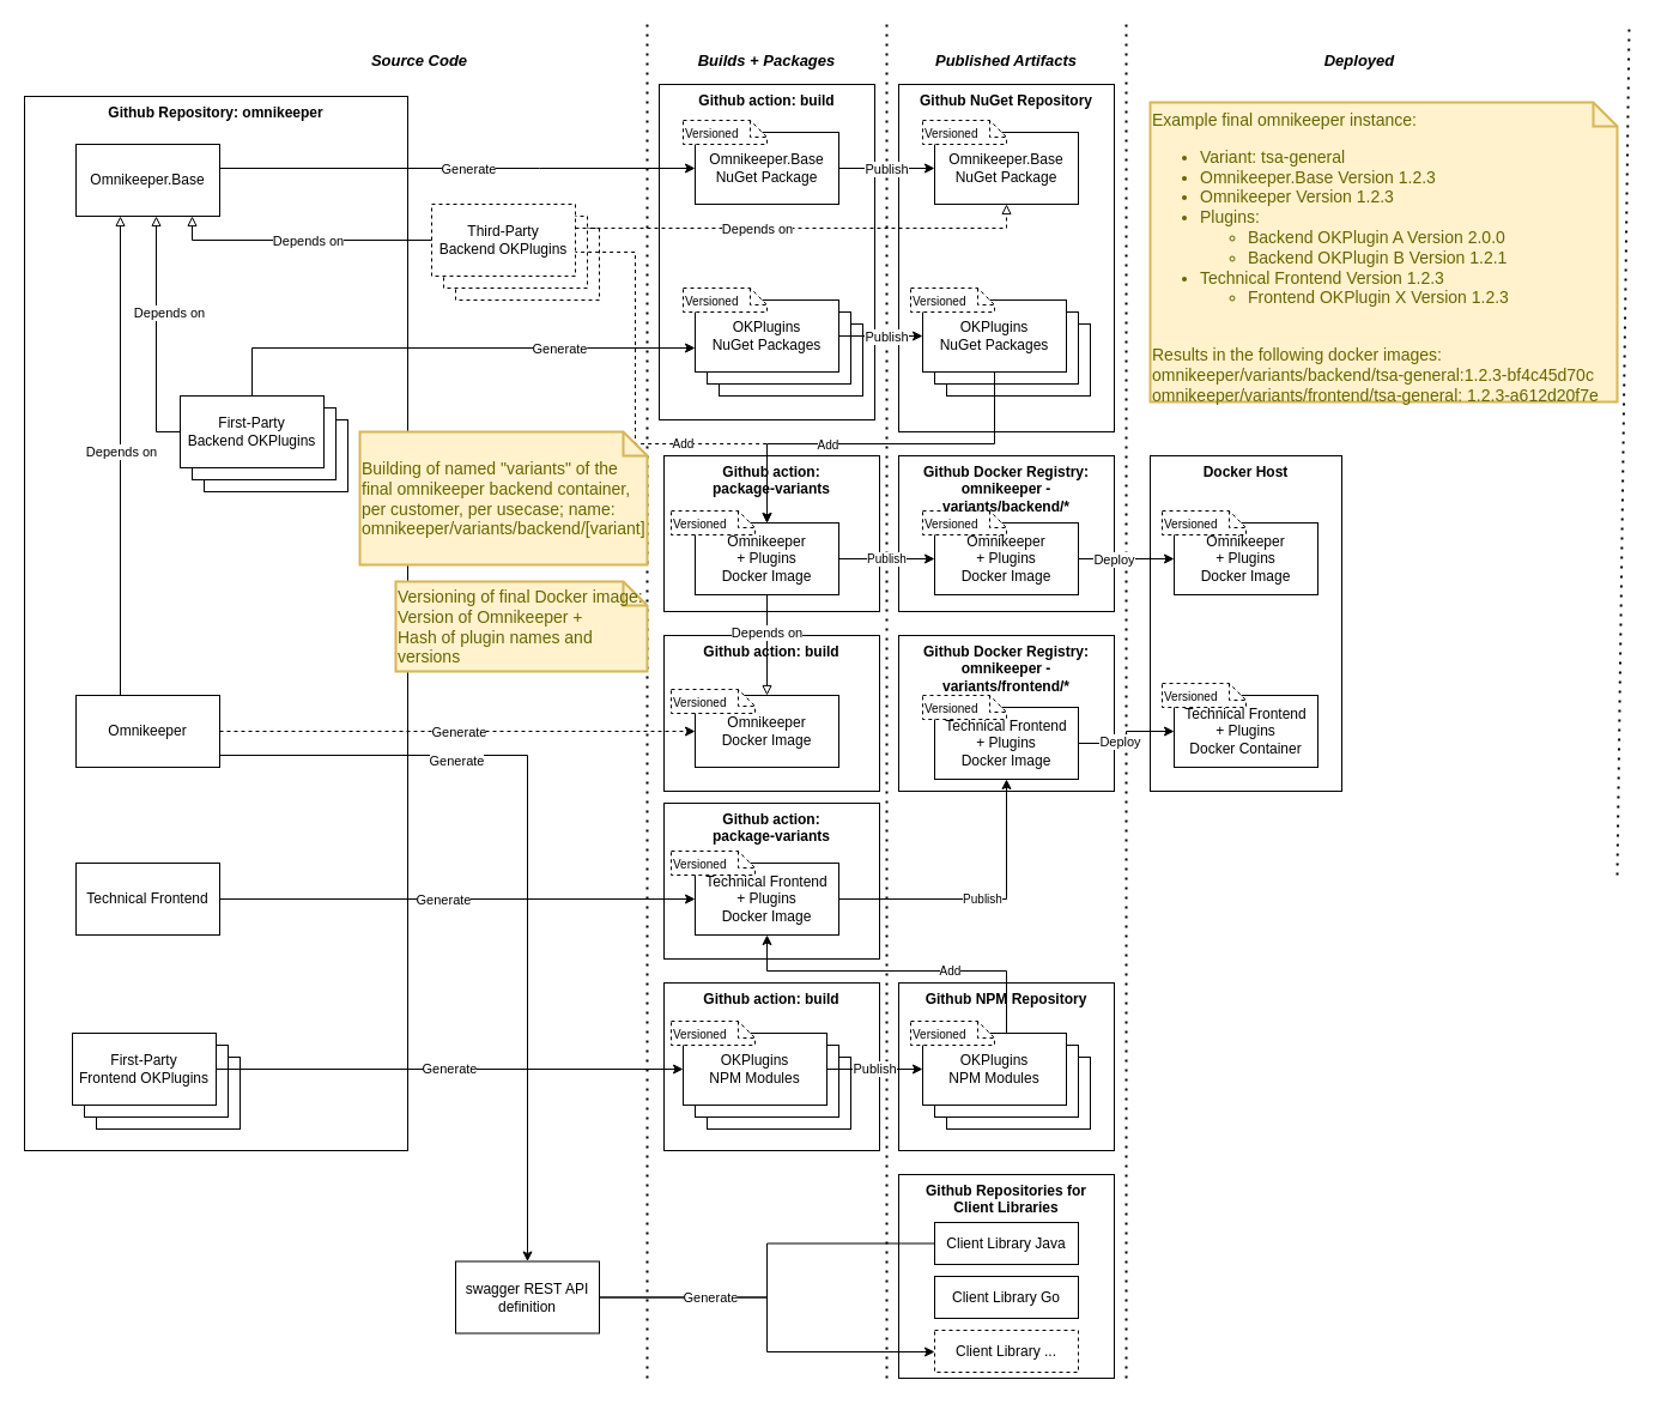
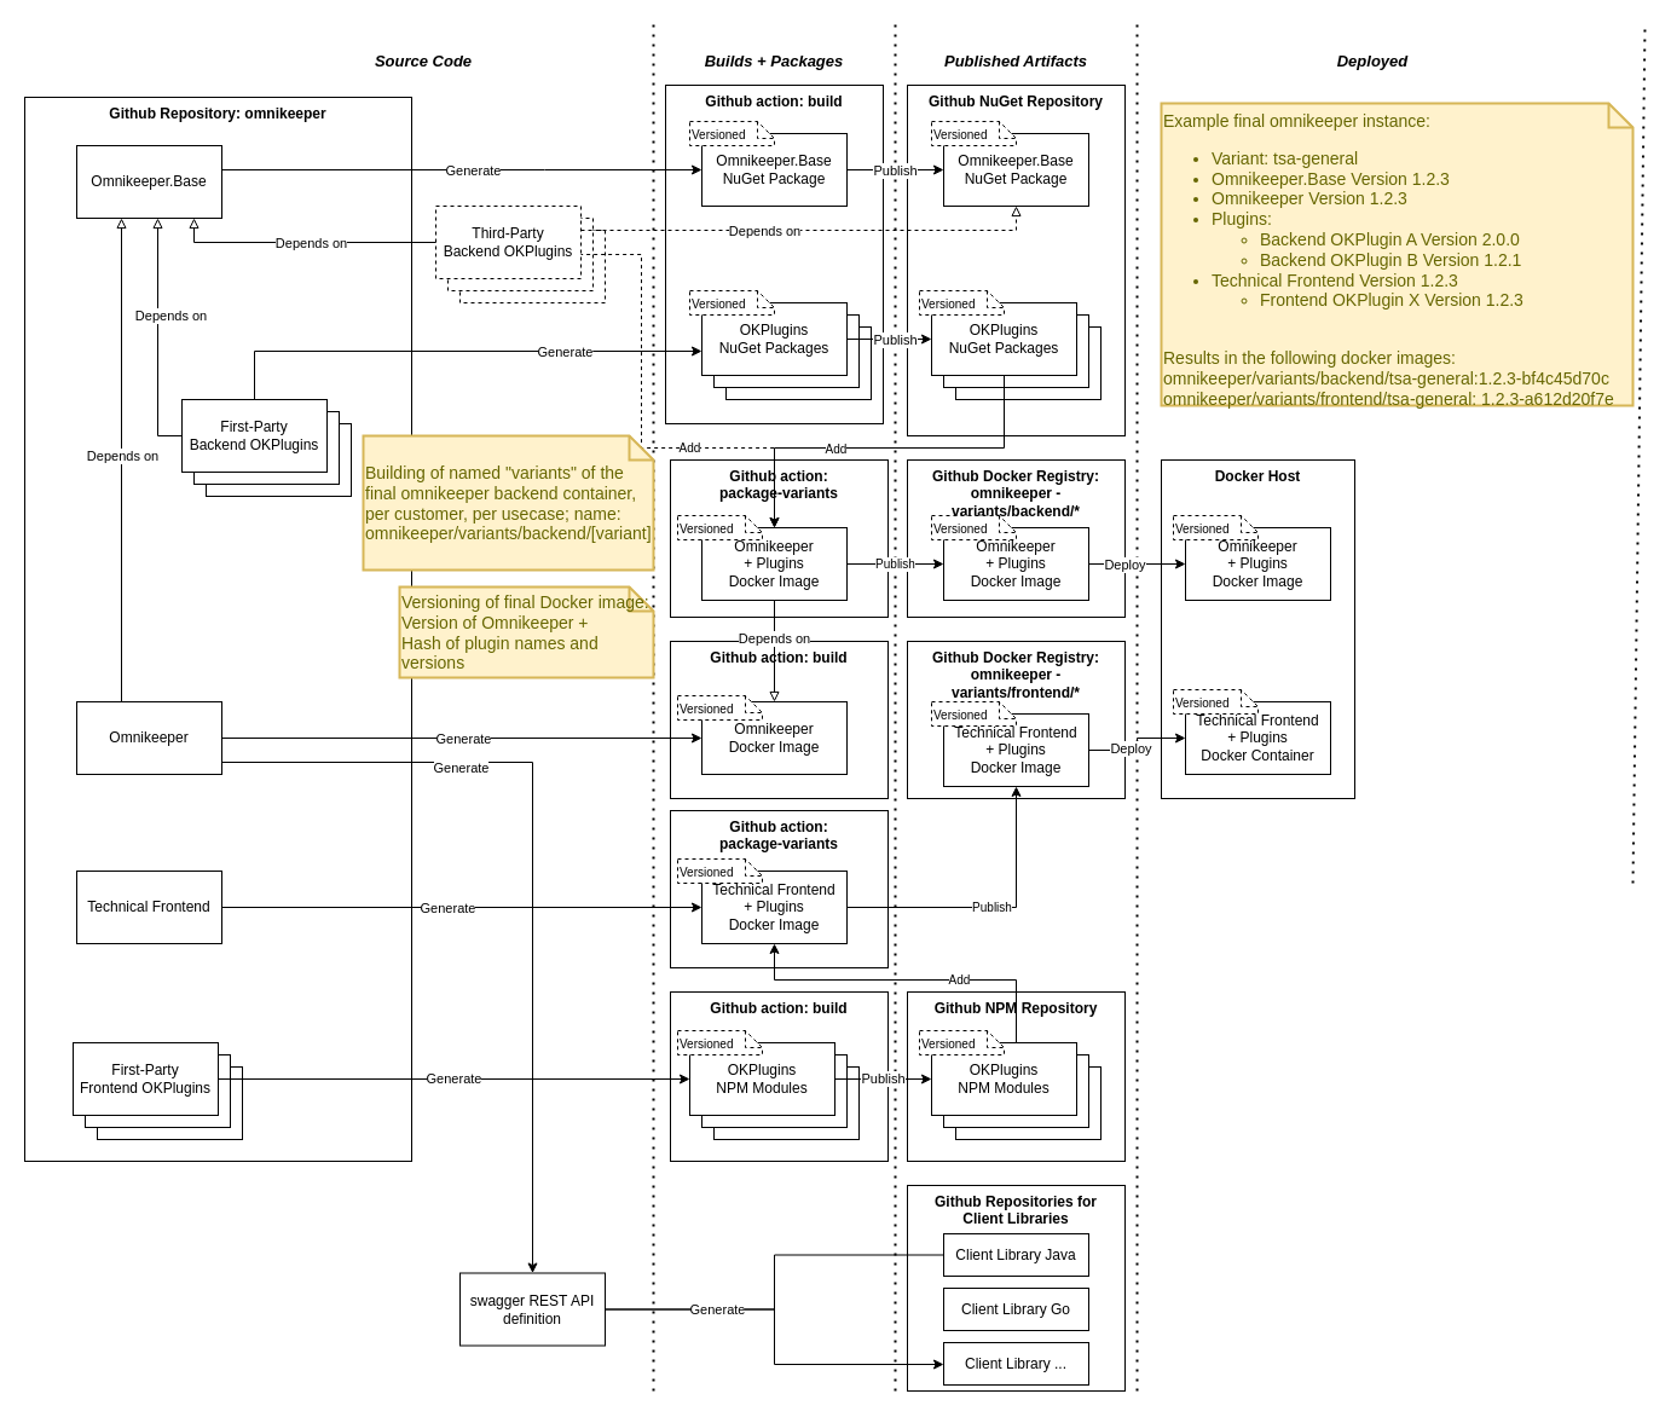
- <mxCell id="14" style="edgeStyle=orthogonalEdgeStyle;rounded=0;orthogonalLoop=1;jettySize=auto;html=1;dashed=1;" parent="1" source="18" target="24" edge="1"><mxGeometry relative="1" as="geometry" /></mxCell>
+ <mxCell id="14" style="edgeStyle=orthogonalEdgeStyle;rounded=0;orthogonalLoop=1;jettySize=auto;html=1;" parent="1" source="18" target="24" edge="1"><mxGeometry relative="1" as="geometry" /></mxCell>
- <mxCell id="121" value="Client Library ..." style="rounded=0;whiteSpace=wrap;html=1;dashed=1;" vertex="1" parent="1"><mxGeometry x="780" y="1110" width="120" height="35" as="geometry" /></mxCell>
+ <mxCell id="121" value="Client Library ..." style="rounded=0;whiteSpace=wrap;html=1;" vertex="1" parent="1"><mxGeometry x="780" y="1110" width="120" height="35" as="geometry" /></mxCell>
